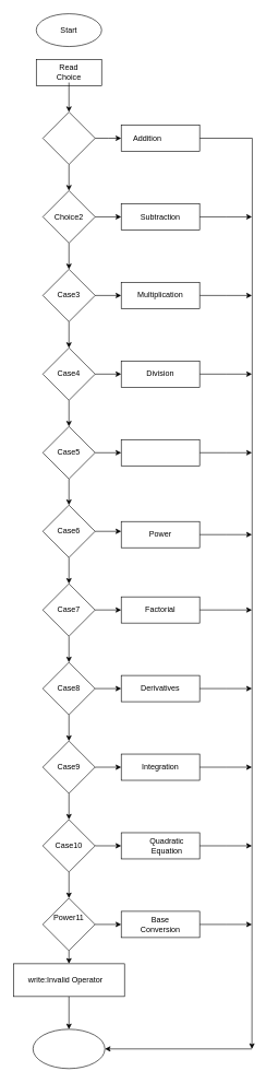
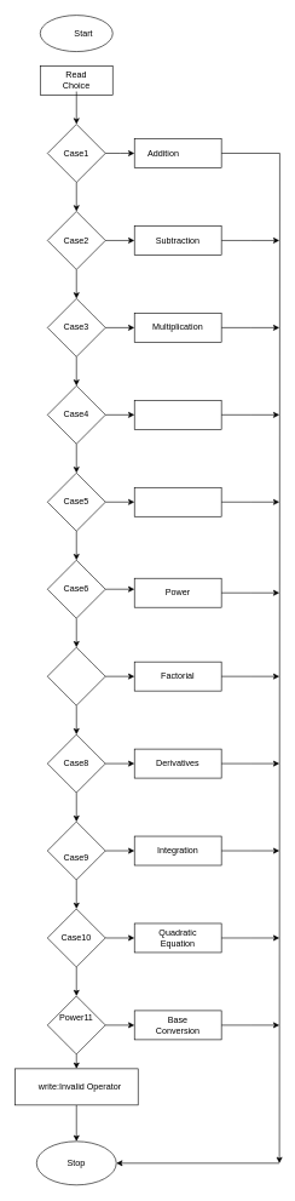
- <mxCell id="9" value="Start" style="text;html=1;strokeColor=none;fillColor=none;align=center;verticalAlign=middle;whiteSpace=wrap;rounded=0;" vertex="1" parent="1"><mxGeometry x="75" y="30" width="60" height="30" as="geometry" /></mxCell>
+ <mxCell id="9" value="Start" style="text;html=1;strokeColor=none;fillColor=none;align=center;verticalAlign=middle;whiteSpace=wrap;rounded=0;" vertex="1" parent="1"><mxGeometry x="85" y="30" width="60" height="30" as="geometry" /></mxCell>
+ <mxCell id="10" value="Case1" style="text;html=1;strokeColor=none;fillColor=none;align=center;verticalAlign=middle;whiteSpace=wrap;rounded=0;" vertex="1" parent="1"><mxGeometry x="75" y="195" width="60" height="30" as="geometry" /></mxCell>
- <mxCell id="41" value="Choice2" style="text;html=1;strokeColor=none;fillColor=none;align=center;verticalAlign=middle;whiteSpace=wrap;rounded=0;" vertex="1" parent="1"><mxGeometry x="75" y="315" width="60" height="30" as="geometry" /></mxCell>
+ <mxCell id="41" value="Case2" style="text;html=1;strokeColor=none;fillColor=none;align=center;verticalAlign=middle;whiteSpace=wrap;rounded=0;" vertex="1" parent="1"><mxGeometry x="75" y="315" width="60" height="30" as="geometry" /></mxCell>
- <mxCell id="77" value="Division" style="text;html=1;strokeColor=none;fillColor=none;align=center;verticalAlign=middle;whiteSpace=wrap;rounded=0;" vertex="1" parent="1"><mxGeometry x="215" y="555" width="60" height="30" as="geometry" /></mxCell>
- <mxCell id="46" value="Case7" style="text;html=1;strokeColor=none;fillColor=none;align=center;verticalAlign=middle;whiteSpace=wrap;rounded=0;" vertex="1" parent="1"><mxGeometry x="75" y="915" width="60" height="30" as="geometry" /></mxCell>
- <mxCell id="48" value="Case9" style="text;html=1;strokeColor=none;fillColor=none;align=center;verticalAlign=middle;whiteSpace=wrap;rounded=0;" vertex="1" parent="1"><mxGeometry x="80" y="1155" width="50" height="30" as="geometry" /></mxCell>
+ <mxCell id="48" value="Case9" style="text;html=1;strokeColor=none;fillColor=none;align=center;verticalAlign=middle;whiteSpace=wrap;rounded=0;" vertex="1" parent="1"><mxGeometry x="80" y="1165" width="50" height="30" as="geometry" /></mxCell>
- <mxCell id="82" value="Quadratic Equation" style="text;html=1;strokeColor=none;fillColor=none;align=center;verticalAlign=middle;whiteSpace=wrap;rounded=0;" vertex="1" parent="1"><mxGeometry x="225" y="1275" width="60" height="30" as="geometry" /></mxCell>
+ <mxCell id="82" value="Quadratic Equation" style="text;html=1;strokeColor=none;fillColor=none;align=center;verticalAlign=middle;whiteSpace=wrap;rounded=0;" vertex="1" parent="1"><mxGeometry x="215" y="1275" width="60" height="30" as="geometry" /></mxCell>
- <mxCell id="86" value="write:Invalid Operator" style="text;html=1;strokeColor=none;fillColor=none;align=center;verticalAlign=middle;whiteSpace=wrap;rounded=0;" vertex="1" parent="1"><mxGeometry x="35" y="1480" width="130" height="30" as="geometry" /></mxCell>
+ <mxCell id="86" value="write:Invalid Operator" style="text;html=1;strokeColor=none;fillColor=none;align=center;verticalAlign=middle;whiteSpace=wrap;rounded=0;" vertex="1" parent="1"><mxGeometry x="45" y="1480" width="130" height="30" as="geometry" /></mxCell>
+ <mxCell id="89" value="Stop" style="text;html=1;strokeColor=none;fillColor=none;align=center;verticalAlign=middle;whiteSpace=wrap;rounded=0;" vertex="1" parent="1"><mxGeometry x="75" y="1585" width="60" height="30" as="geometry" /></mxCell>
